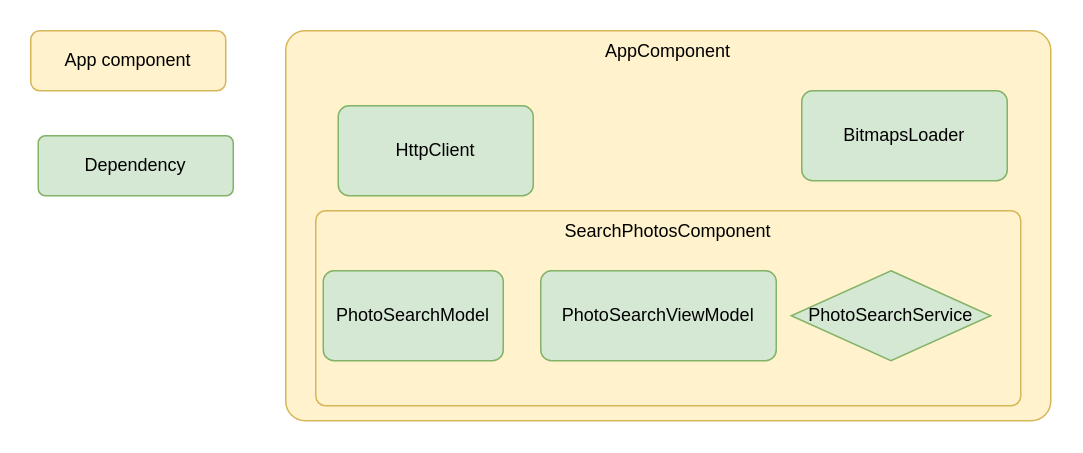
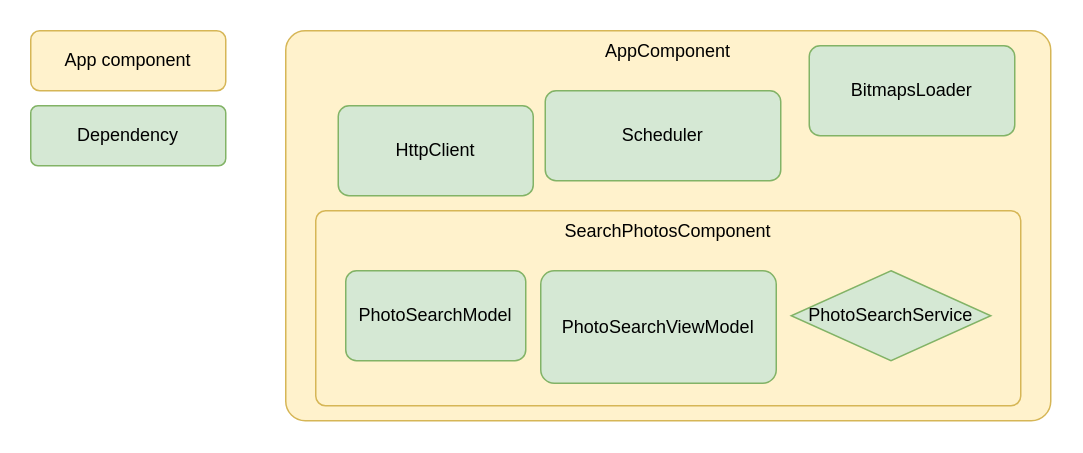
+ <mxCell id="5" value="Scheduler" style="rounded=1;whiteSpace=wrap;html=1;arcSize=12;fillColor=#d5e8d4;strokeColor=#82b366;" vertex="1" parent="1"><mxGeometry x="363" y="60" width="157" height="60" as="geometry" /></mxCell>
- <mxCell id="6" value="BitmapsLoader" style="rounded=1;whiteSpace=wrap;html=1;arcSize=12;fillColor=#d5e8d4;strokeColor=#82b366;" vertex="1" parent="1"><mxGeometry x="534" y="60" width="137" height="60" as="geometry" /></mxCell>
+ <mxCell id="6" value="BitmapsLoader" style="rounded=1;whiteSpace=wrap;html=1;arcSize=12;fillColor=#d5e8d4;strokeColor=#82b366;" vertex="1" parent="1"><mxGeometry x="539" y="30" width="137" height="60" as="geometry" /></mxCell>
- <mxCell id="11" value="Dependency" style="rounded=1;whiteSpace=wrap;html=1;arcSize=12;fillColor=#d5e8d4;strokeColor=#82b366;" vertex="1" parent="1"><mxGeometry x="25" y="90" width="130" height="40" as="geometry" /></mxCell>
+ <mxCell id="11" value="Dependency" style="rounded=1;whiteSpace=wrap;html=1;arcSize=12;fillColor=#d5e8d4;strokeColor=#82b366;" vertex="1" parent="1"><mxGeometry x="20" y="70" width="130" height="40" as="geometry" /></mxCell>
- <mxCell id="7" value="PhotoSearchModel" style="rounded=1;whiteSpace=wrap;html=1;arcSize=12;fillColor=#d5e8d4;strokeColor=#82b366;" vertex="1" parent="1"><mxGeometry x="215" y="180" width="120" height="60" as="geometry" /></mxCell>
+ <mxCell id="7" value="PhotoSearchModel" style="rounded=1;whiteSpace=wrap;html=1;arcSize=12;fillColor=#d5e8d4;strokeColor=#82b366;" vertex="1" parent="1"><mxGeometry x="230" y="180" width="120" height="60" as="geometry" /></mxCell>
- <mxCell id="8" value="PhotoSearchViewModel" style="rounded=1;whiteSpace=wrap;html=1;arcSize=12;fillColor=#d5e8d4;strokeColor=#82b366;" vertex="1" parent="1"><mxGeometry x="360" y="180" width="157" height="60" as="geometry" /></mxCell>
+ <mxCell id="8" value="PhotoSearchViewModel" style="rounded=1;whiteSpace=wrap;html=1;arcSize=12;fillColor=#d5e8d4;strokeColor=#82b366;" vertex="1" parent="1"><mxGeometry x="360" y="180" width="157" height="75" as="geometry" /></mxCell>
